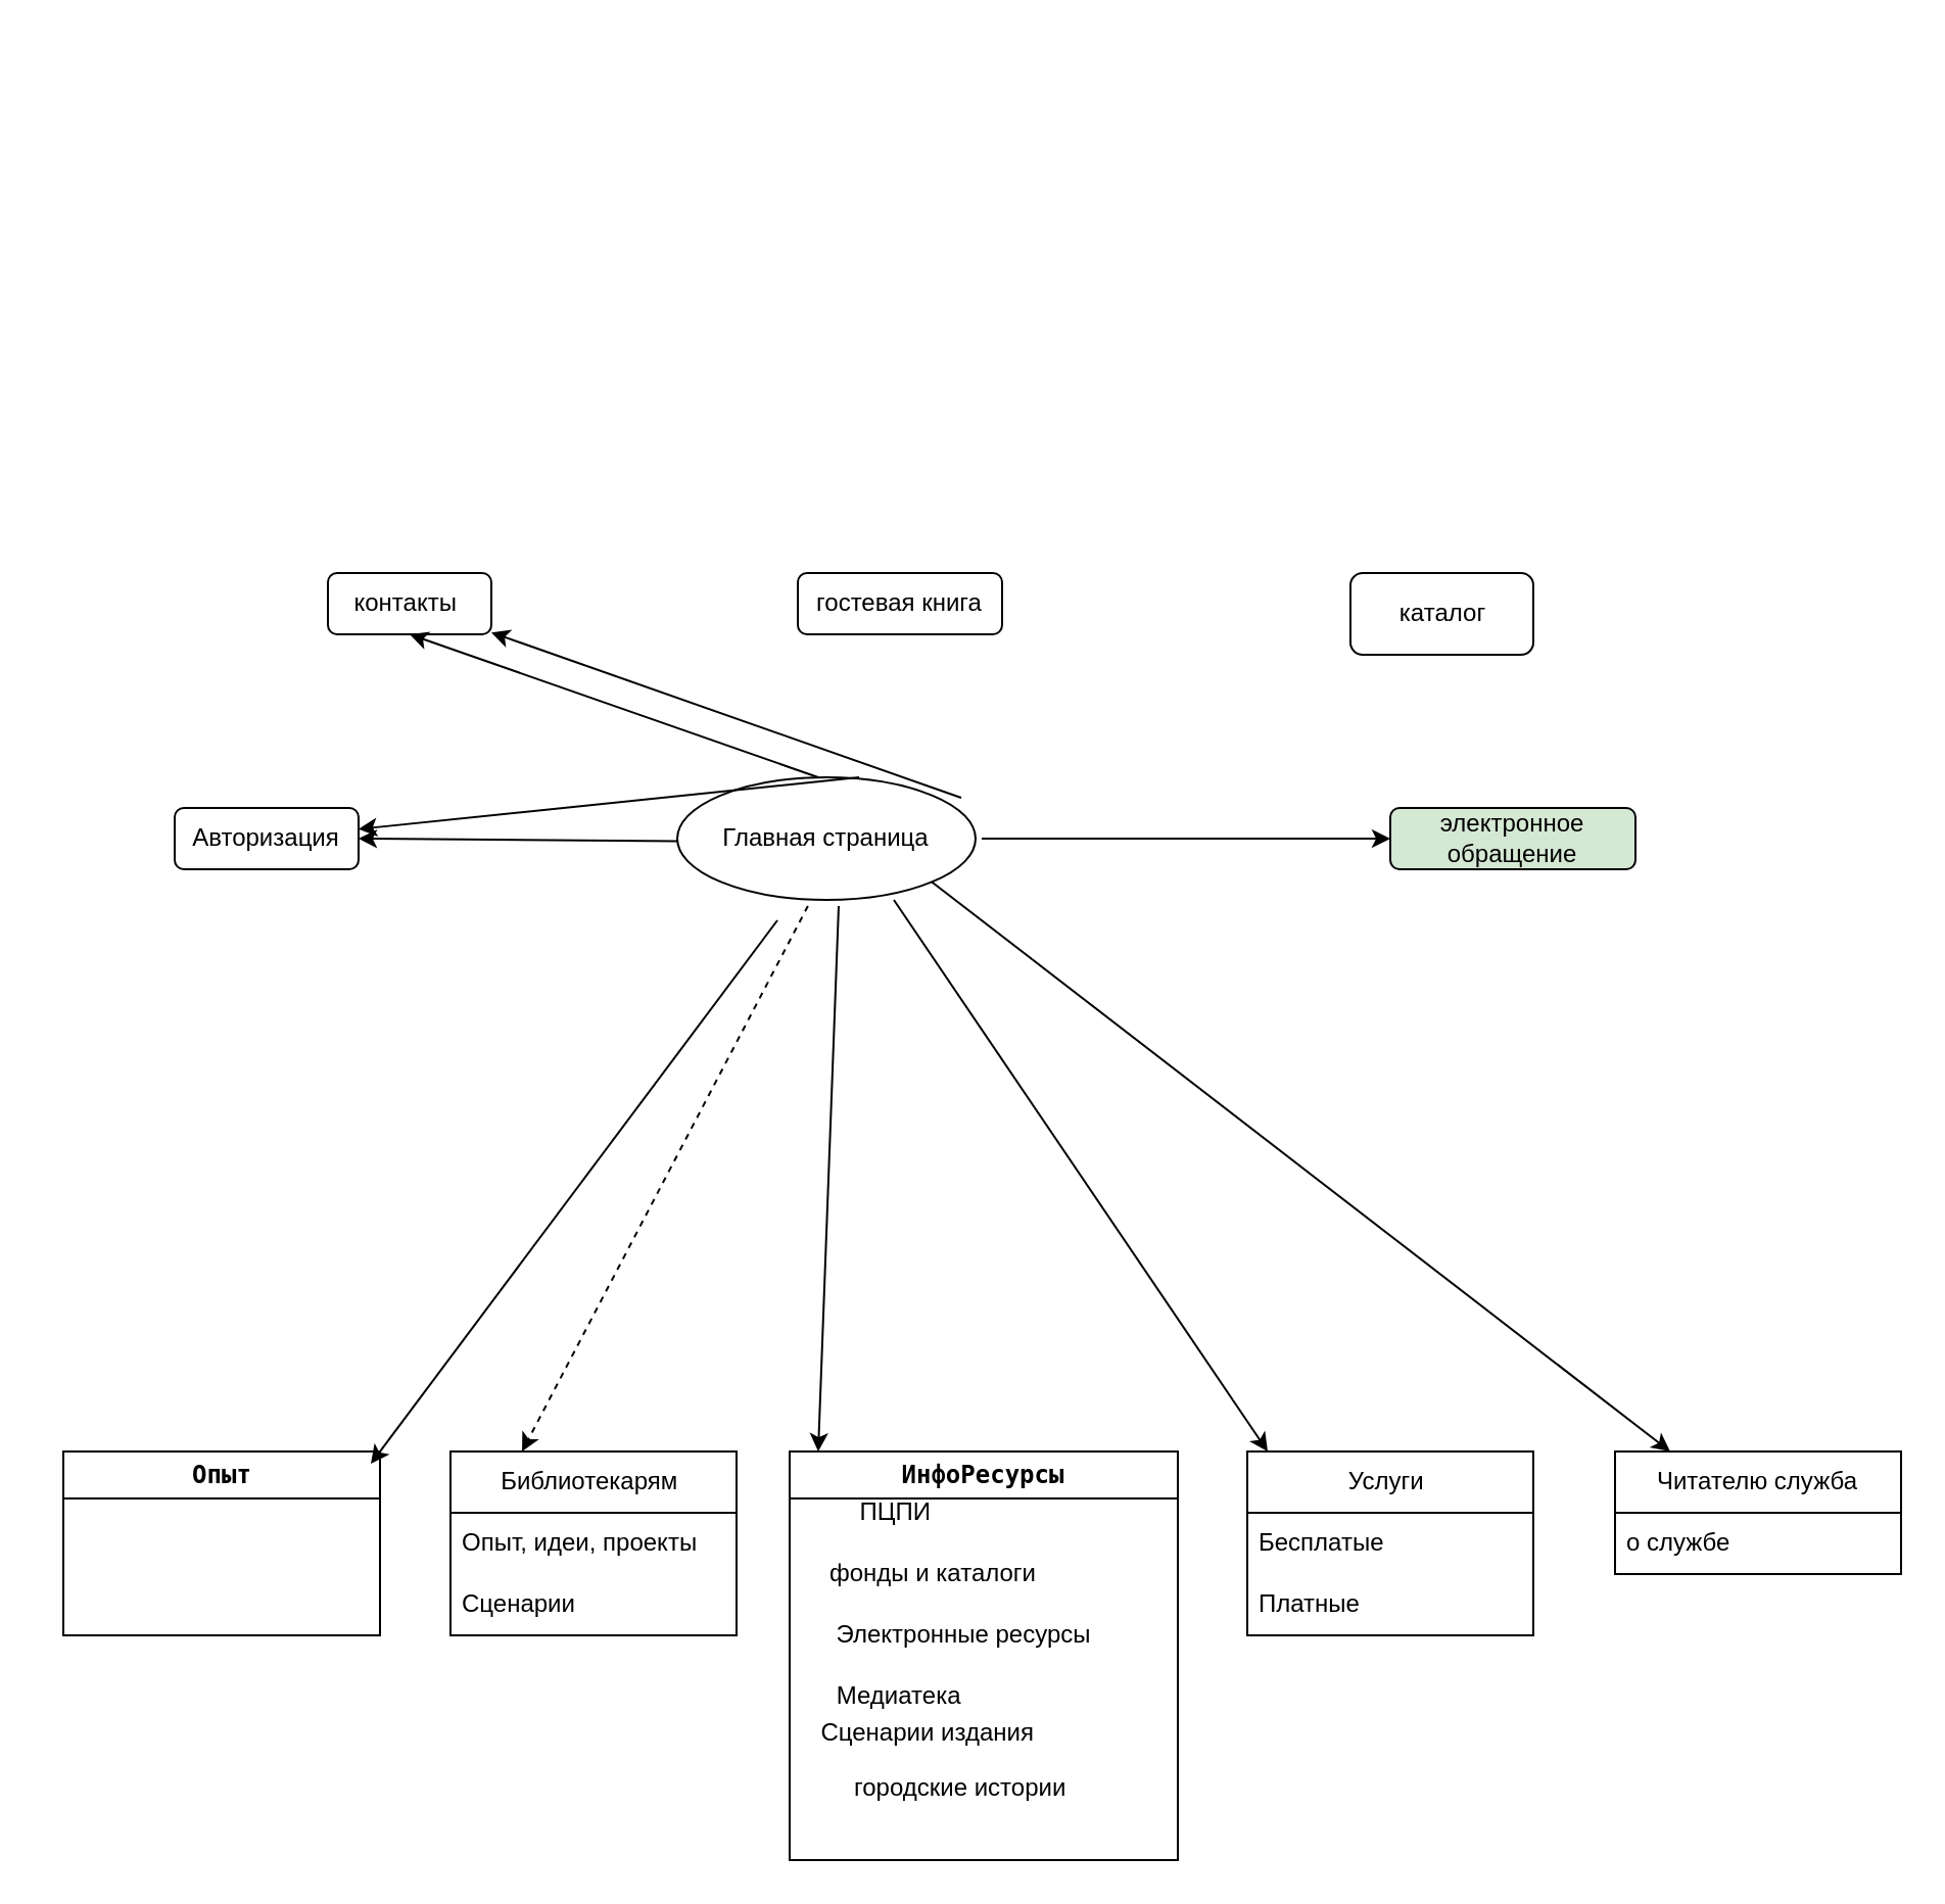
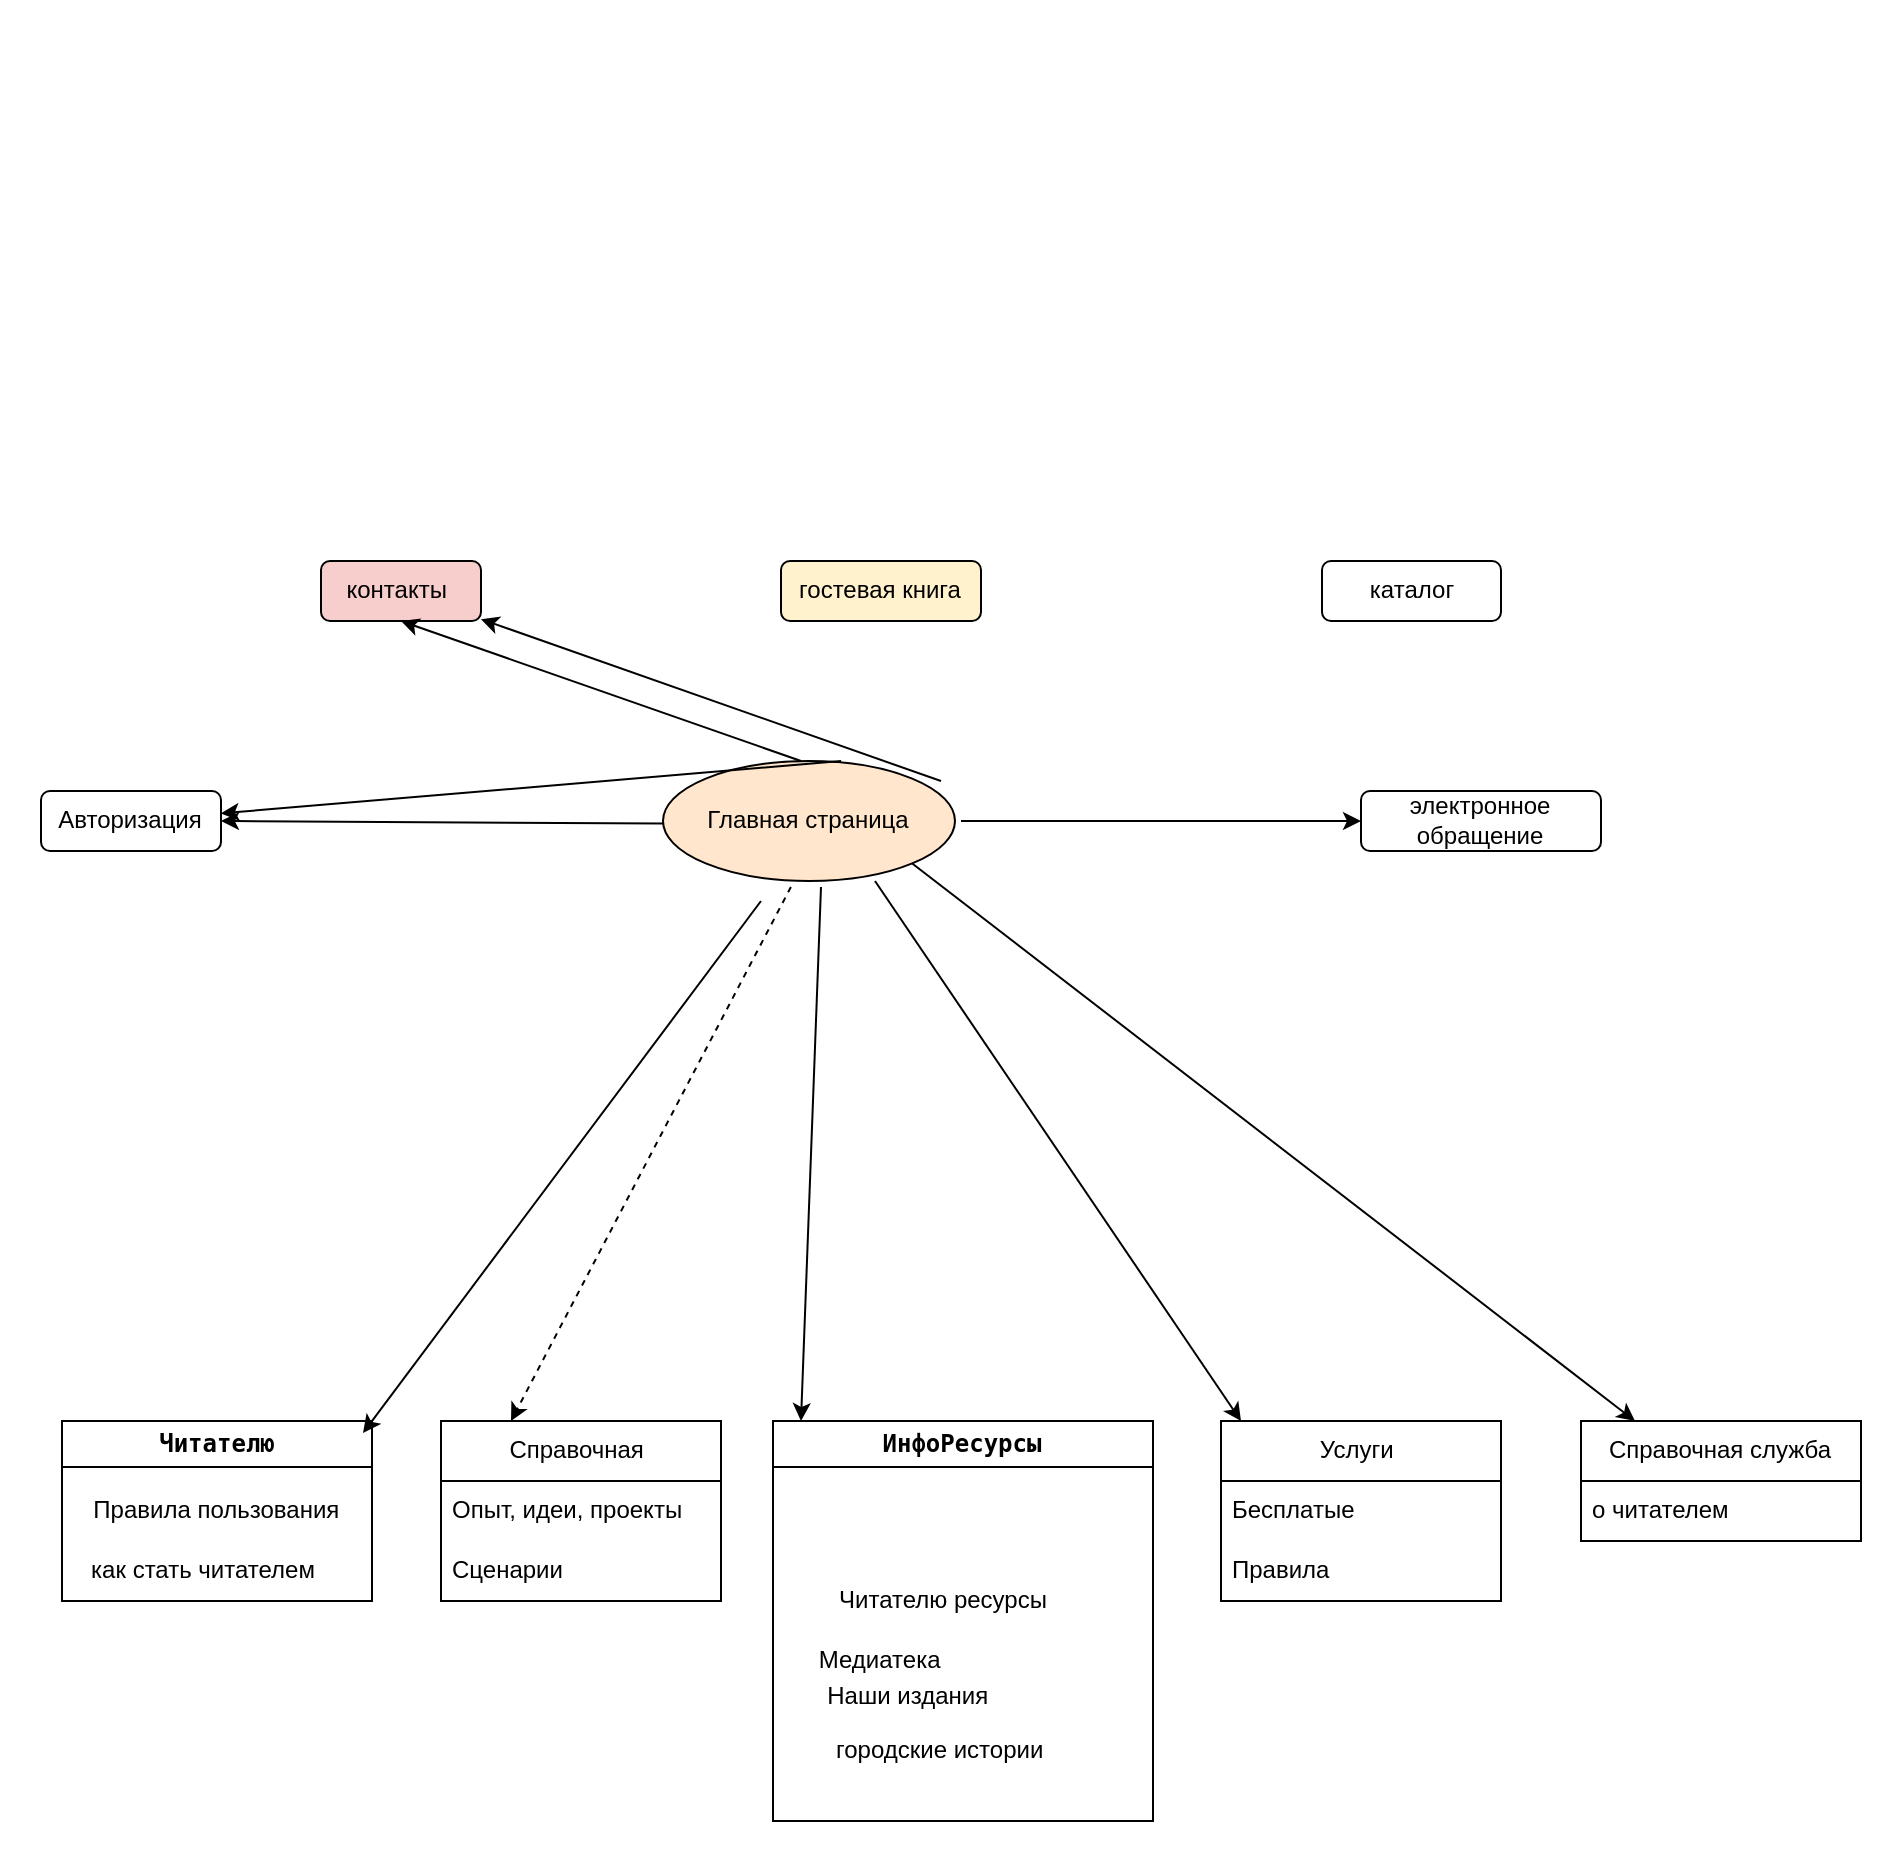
- <mxCell id="21" value="контакты&amp;nbsp;" style="rounded=1;whiteSpace=wrap;html=1;" vertex="1" parent="20"><mxGeometry x="140" y="260" width="80" height="30" as="geometry" /></mxCell>
+ <mxCell id="21" value="контакты&amp;nbsp;" style="rounded=1;whiteSpace=wrap;html=1;fillColor=#f8cecc;" vertex="1" parent="20"><mxGeometry x="140" y="260" width="80" height="30" as="geometry" /></mxCell>
- <mxCell id="23" value="гостевая книга" style="rounded=1;whiteSpace=wrap;html=1;" vertex="1" parent="1"><mxGeometry x="390" y="280" width="100" height="30" as="geometry" /></mxCell>
+ <mxCell id="23" value="гостевая книга" style="rounded=1;whiteSpace=wrap;html=1;fillColor=#fff2cc;" vertex="1" parent="1"><mxGeometry x="390" y="280" width="100" height="30" as="geometry" /></mxCell>
- <mxCell id="30" value="каталог" style="rounded=1;whiteSpace=wrap;html=1;" vertex="1" parent="1"><mxGeometry x="660.5" y="280" width="89.5" height="40" as="geometry" /></mxCell>
+ <mxCell id="30" value="каталог" style="rounded=1;whiteSpace=wrap;html=1;" vertex="1" parent="1"><mxGeometry x="660.5" y="280" width="89.5" height="30" as="geometry" /></mxCell>
- <mxCell id="33" value="Авторизация" style="rounded=1;whiteSpace=wrap;html=1;" vertex="1" parent="1"><mxGeometry x="85" y="395" width="90" height="30" as="geometry" /></mxCell>
+ <mxCell id="33" value="Авторизация" style="rounded=1;whiteSpace=wrap;html=1;" vertex="1" parent="1"><mxGeometry x="20" y="395" width="90" height="30" as="geometry" /></mxCell>
- <mxCell id="24" value="&lt;font style=&quot;vertical-align: inherit;&quot;&gt;&lt;font style=&quot;vertical-align: inherit;&quot;&gt;Главная страница&lt;/font&gt;&lt;/font&gt;" style="ellipse;whiteSpace=wrap;html=1;" vertex="1" parent="1"><mxGeometry x="331" y="380" width="146" height="60" as="geometry" /></mxCell>
+ <mxCell id="24" value="&lt;font style=&quot;vertical-align: inherit;&quot;&gt;&lt;font style=&quot;vertical-align: inherit;&quot;&gt;Главная страница&lt;/font&gt;&lt;/font&gt;" style="ellipse;whiteSpace=wrap;html=1;fillColor=#ffe6cc;" vertex="1" parent="1"><mxGeometry x="331" y="380" width="146" height="60" as="geometry" /></mxCell>
- <mxCell id="22" value="электронное обращение" style="rounded=1;whiteSpace=wrap;html=1;fillColor=#d5e8d4;" vertex="1" parent="1"><mxGeometry x="680" y="395" width="120" height="30" as="geometry" /></mxCell>
+ <mxCell id="22" value="электронное обращение" style="rounded=1;whiteSpace=wrap;html=1;" vertex="1" parent="1"><mxGeometry x="680" y="395" width="120" height="30" as="geometry" /></mxCell>
- <mxCell id="5" value="&lt;pre&gt;Опыт&lt;/pre&gt;" style="swimlane;whiteSpace=wrap;html=1;" vertex="1" parent="1"><mxGeometry x="30.5" width="155" height="90" as="geometry" y="710" /></mxCell>
+ <mxCell id="5" value="&lt;pre&gt;Читателю&lt;/pre&gt;" style="swimlane;whiteSpace=wrap;html=1;" vertex="1" parent="1"><mxGeometry x="30.5" width="155" height="90" as="geometry" y="710" /></mxCell>
- <mxCell id="2" value="Библиотекарям&amp;nbsp;" style="swimlane;fontStyle=0;childLayout=stackLayout;horizontal=1;startSize=30;horizontalStack=0;resizeParent=1;resizeParentMax=0;resizeLast=0;collapsible=1;marginBottom=0;whiteSpace=wrap;html=1;" vertex="1" parent="1"><mxGeometry x="220" width="140" height="90" as="geometry" y="710" /></mxCell>
+ <mxCell id="2" value="Справочная&amp;nbsp;" style="swimlane;fontStyle=0;childLayout=stackLayout;horizontal=1;startSize=30;horizontalStack=0;resizeParent=1;resizeParentMax=0;resizeLast=0;collapsible=1;marginBottom=0;whiteSpace=wrap;html=1;" vertex="1" parent="1"><mxGeometry x="220" width="140" height="90" as="geometry" y="710" /></mxCell>
- <mxCell id="18" value="Читателю служба" style="swimlane;fontStyle=0;childLayout=stackLayout;horizontal=1;startSize=30;horizontalStack=0;resizeParent=1;resizeParentMax=0;resizeLast=0;collapsible=1;marginBottom=0;whiteSpace=wrap;html=1;" vertex="1" parent="1"><mxGeometry x="790" width="140" height="60" as="geometry" y="710" /></mxCell>
+ <mxCell id="18" value="Справочная служба" style="swimlane;fontStyle=0;childLayout=stackLayout;horizontal=1;startSize=30;horizontalStack=0;resizeParent=1;resizeParentMax=0;resizeLast=0;collapsible=1;marginBottom=0;whiteSpace=wrap;html=1;" vertex="1" parent="1"><mxGeometry x="790" width="140" height="60" as="geometry" y="710" /></mxCell>
- <mxCell id="14" value="&amp;nbsp;ПЦПИ" style="text;html=1;align=center;verticalAlign=middle;resizable=0;points=[];autosize=1;strokeColor=none;fillColor=none;container=0;" vertex="1" parent="11"><mxGeometry x="20" y="15" width="60" height="30" as="geometry" /></mxCell>
+ <mxCell id="7" value="Правила пользования&amp;nbsp;&amp;nbsp;" style="text;html=1;align=center;verticalAlign=middle;resizable=0;points=[];autosize=1;strokeColor=none;fillColor=none;" vertex="1" parent="5"><mxGeometry x="5" y="30" width="150" height="30" as="geometry" /></mxCell>
- <mxCell id="19" value="о службе&amp;nbsp;" style="text;strokeColor=none;fillColor=none;align=left;verticalAlign=middle;spacingLeft=4;spacingRight=4;overflow=hidden;points=[[0,0.5],[1,0.5]];portConstraint=eastwest;rotatable=0;whiteSpace=wrap;html=1;" vertex="1" parent="18"><mxGeometry y="30" width="140" height="30" as="geometry" /></mxCell>
+ <mxCell id="19" value="о читателем&amp;nbsp;" style="text;strokeColor=none;fillColor=none;align=left;verticalAlign=middle;spacingLeft=4;spacingRight=4;overflow=hidden;points=[[0,0.5],[1,0.5]];portConstraint=eastwest;rotatable=0;whiteSpace=wrap;html=1;" vertex="1" parent="18"><mxGeometry y="30" width="140" height="30" as="geometry" /></mxCell>
- <mxCell id="17" value="фонды и каталоги" style="text;html=1;align=center;verticalAlign=middle;resizable=0;points=[];autosize=1;strokeColor=none;fillColor=none;" vertex="1" parent="11"><mxGeometry x="10" y="45" width="120" height="30" as="geometry" /></mxCell>
+ <mxCell id="6" value="как стать читателем" style="text;html=1;align=center;verticalAlign=middle;resizable=0;points=[];autosize=1;strokeColor=none;fillColor=none;" vertex="1" parent="5"><mxGeometry y="60" width="140" height="30" as="geometry" /></mxCell>
- <mxCell id="10" value="Платные&amp;nbsp;" style="text;strokeColor=none;fillColor=none;align=left;verticalAlign=middle;spacingLeft=4;spacingRight=4;overflow=hidden;points=[[0,0.5],[1,0.5]];portConstraint=eastwest;rotatable=0;whiteSpace=wrap;html=1;" vertex="1" parent="8"><mxGeometry y="60" width="140" height="30" as="geometry" /></mxCell>
+ <mxCell id="10" value="Правила&amp;nbsp;" style="text;strokeColor=none;fillColor=none;align=left;verticalAlign=middle;spacingLeft=4;spacingRight=4;overflow=hidden;points=[[0,0.5],[1,0.5]];portConstraint=eastwest;rotatable=0;whiteSpace=wrap;html=1;" vertex="1" parent="8"><mxGeometry y="60" width="140" height="30" as="geometry" /></mxCell>
- <mxCell id="15" value="Электронные ресурсы" style="text;html=1;align=center;verticalAlign=middle;resizable=0;points=[];autosize=1;strokeColor=none;fillColor=none;container=0;" vertex="1" parent="11"><mxGeometry x="10" y="75" width="150" height="30" as="geometry" /></mxCell>
+ <mxCell id="15" value="Читателю ресурсы" style="text;html=1;align=center;verticalAlign=middle;resizable=0;points=[];autosize=1;strokeColor=none;fillColor=none;container=0;" vertex="1" parent="11"><mxGeometry x="10" y="75" width="150" height="30" as="geometry" /></mxCell>
- <mxCell id="12" value="&amp;nbsp; &amp;nbsp; &amp;nbsp; &amp;nbsp; &amp;nbsp; &amp;nbsp; &amp;nbsp; &amp;nbsp; &amp;nbsp; &amp;nbsp; &amp;nbsp;Сценарии издания&amp;nbsp;" style="text;html=1;align=center;verticalAlign=middle;resizable=0;points=[];autosize=1;strokeColor=none;fillColor=none;" vertex="1" parent="11"><mxGeometry x="-56" y="123" width="180" height="30" as="geometry" /></mxCell>
+ <mxCell id="12" value="&amp;nbsp; &amp;nbsp; &amp;nbsp; &amp;nbsp; &amp;nbsp; &amp;nbsp; &amp;nbsp; &amp;nbsp; &amp;nbsp; &amp;nbsp; &amp;nbsp;Наши издания&amp;nbsp;" style="text;html=1;align=center;verticalAlign=middle;resizable=0;points=[];autosize=1;strokeColor=none;fillColor=none;" vertex="1" parent="11"><mxGeometry x="-56" y="123" width="180" height="30" as="geometry" /></mxCell>
